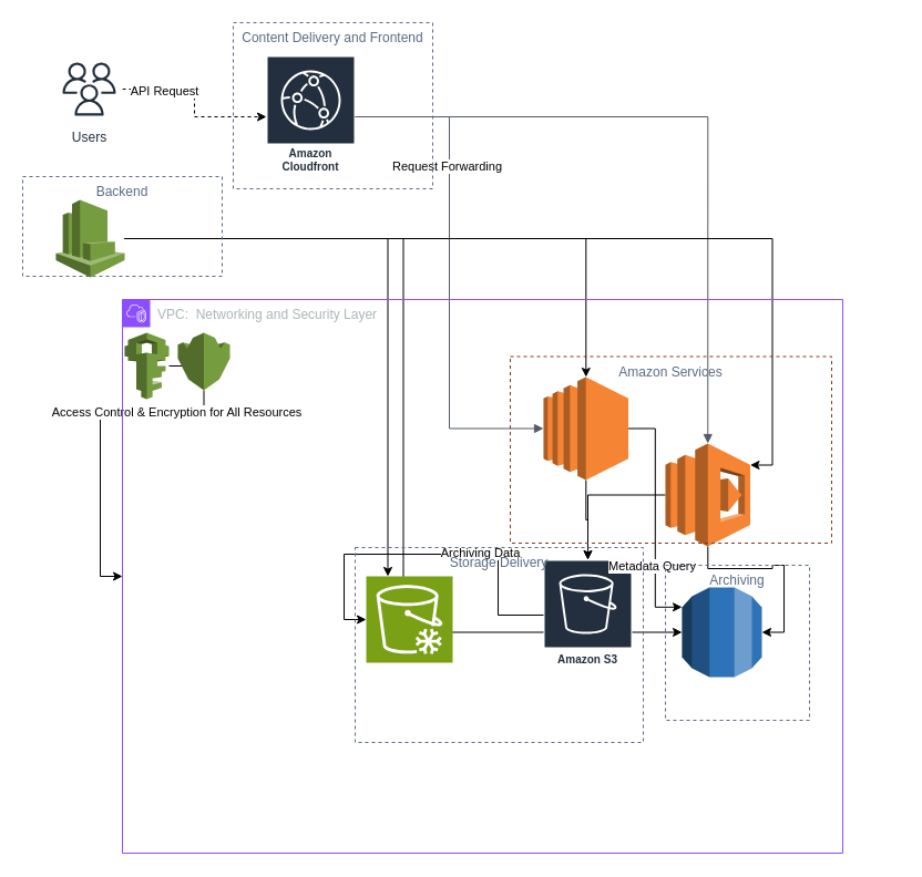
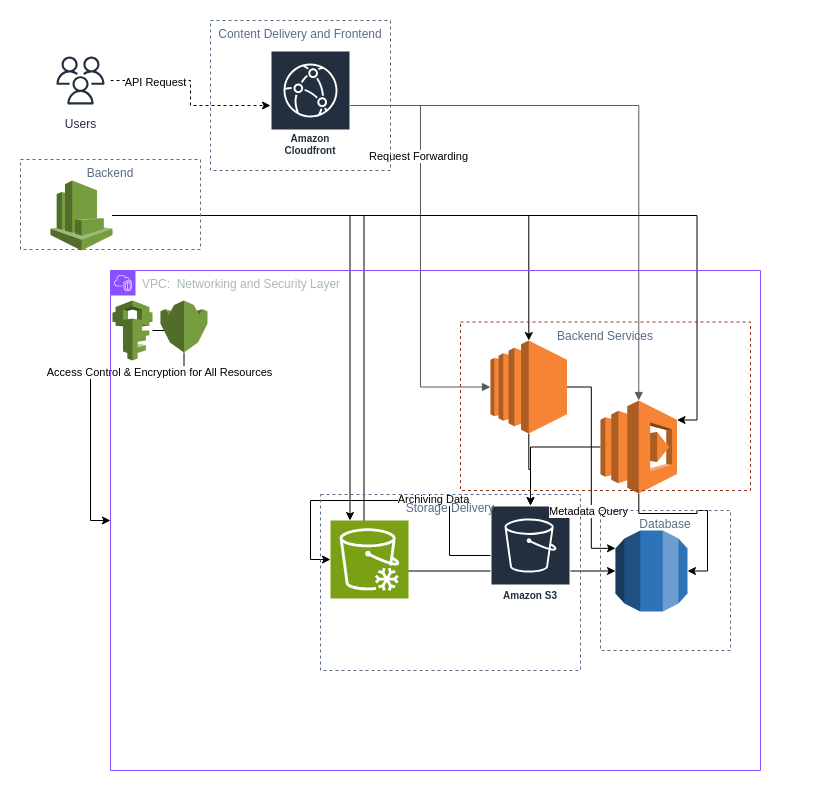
- <mxCell id="3" value="Amazon Cloudfront" style="sketch=0;outlineConnect=0;fontColor=#232F3E;gradientColor=none;strokeColor=#ffffff;fillColor=#232F3E;dashed=0;verticalLabelPosition=middle;verticalAlign=bottom;align=center;html=1;whiteSpace=wrap;fontSize=10;fontStyle=1;spacing=3;shape=mxgraph.aws4.productIcon;prIcon=mxgraph.aws4.cloudfront;" vertex="1" parent="2"><mxGeometry x="190" y="10" width="80" height="110" as="geometry" /></mxCell>
+ <mxCell id="3" value="Amazon Cloudfront" style="sketch=0;outlineConnect=0;fontColor=#232F3E;gradientColor=none;strokeColor=#ffffff;fillColor=#232F3E;dashed=0;verticalLabelPosition=middle;verticalAlign=bottom;align=center;html=1;whiteSpace=wrap;fontSize=10;fontStyle=1;spacing=3;shape=mxgraph.aws4.productIcon;prIcon=mxgraph.aws4.cloudfront;" vertex="1" parent="2"><mxGeometry x="220" y="10" width="80" height="110" as="geometry" /></mxCell>
- <mxCell id="34" value="Amazon Services" style="fillColor=none;strokeColor=#86391D;dashed=1;verticalAlign=top;fontStyle=0;fontColor=#5A6C86;whiteSpace=wrap;html=1;" vertex="1" parent="21"><mxGeometry x="130" y="-18.5" width="290" height="168.5" as="geometry" /></mxCell>
+ <mxCell id="34" value="Backend Services" style="fillColor=none;strokeColor=#86391D;dashed=1;verticalAlign=top;fontStyle=0;fontColor=#5A6C86;whiteSpace=wrap;html=1;" vertex="1" parent="21"><mxGeometry x="130" y="-18.5" width="290" height="168.5" as="geometry" /></mxCell>
- <mxCell id="36" value="Archiving" style="fillColor=none;strokeColor=#5A6C86;dashed=1;verticalAlign=top;fontStyle=0;fontColor=#5A6C86;whiteSpace=wrap;html=1;" vertex="1" parent="21"><mxGeometry x="270" y="170" width="130" height="140" as="geometry" /></mxCell>
+ <mxCell id="36" value="Database" style="fillColor=none;strokeColor=#5A6C86;dashed=1;verticalAlign=top;fontStyle=0;fontColor=#5A6C86;whiteSpace=wrap;html=1;" vertex="1" parent="21"><mxGeometry x="270" y="170" width="130" height="140" as="geometry" /></mxCell>
